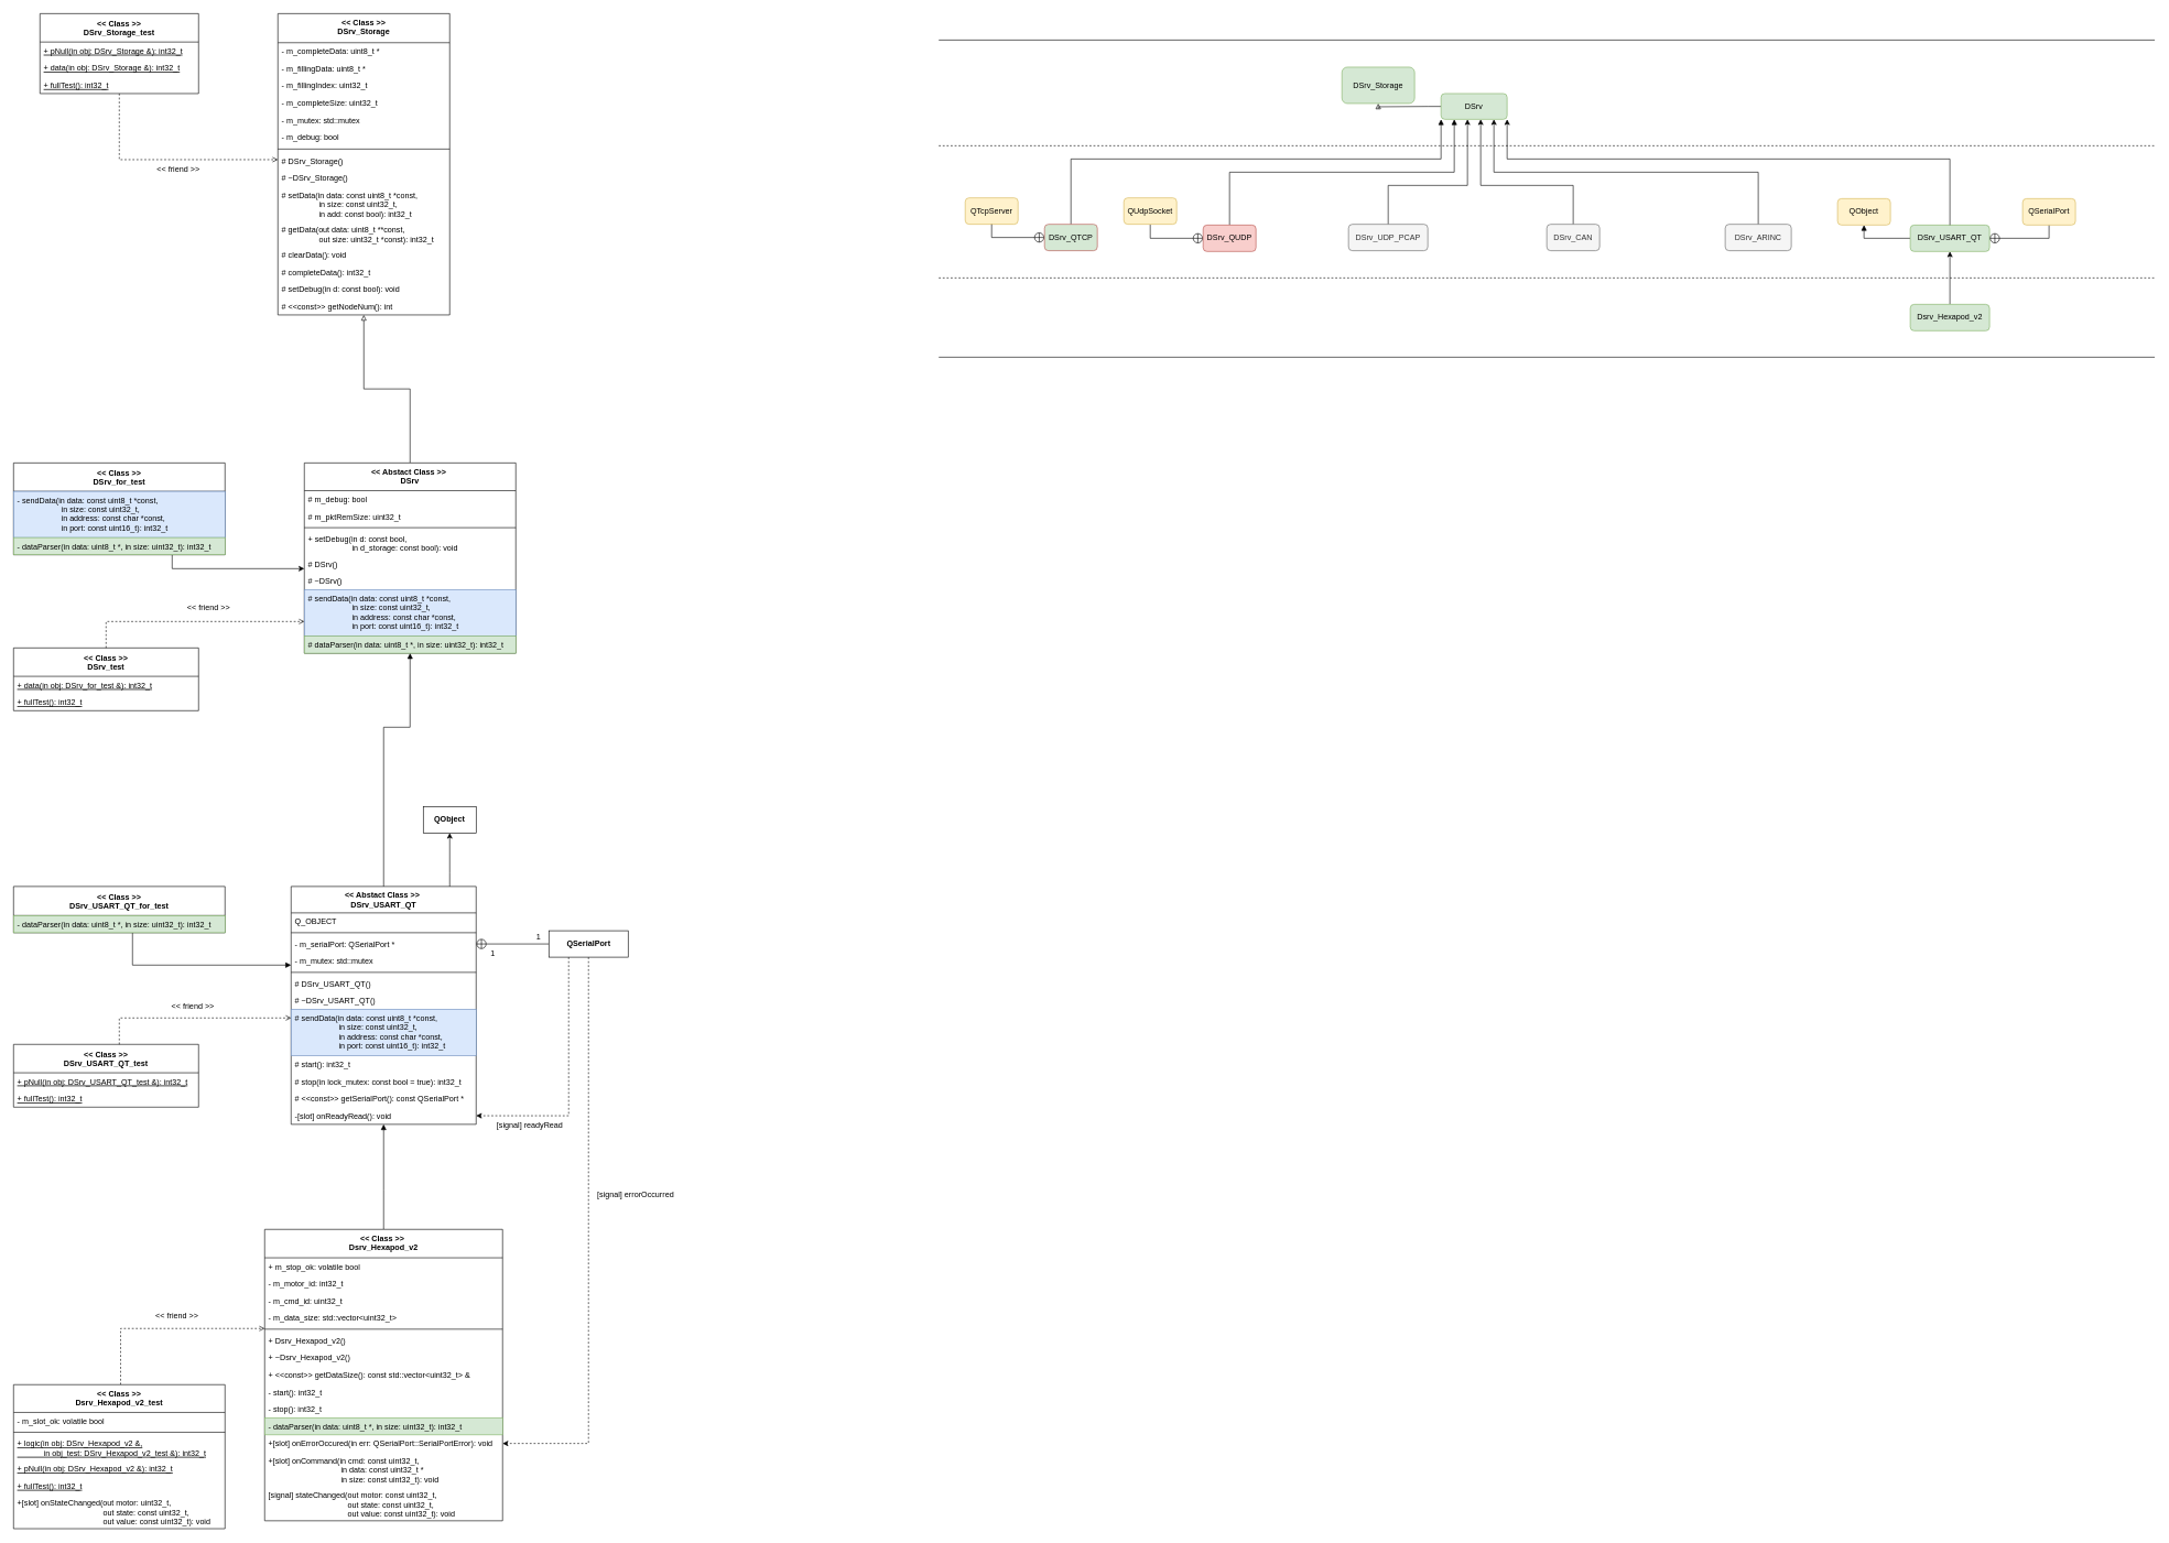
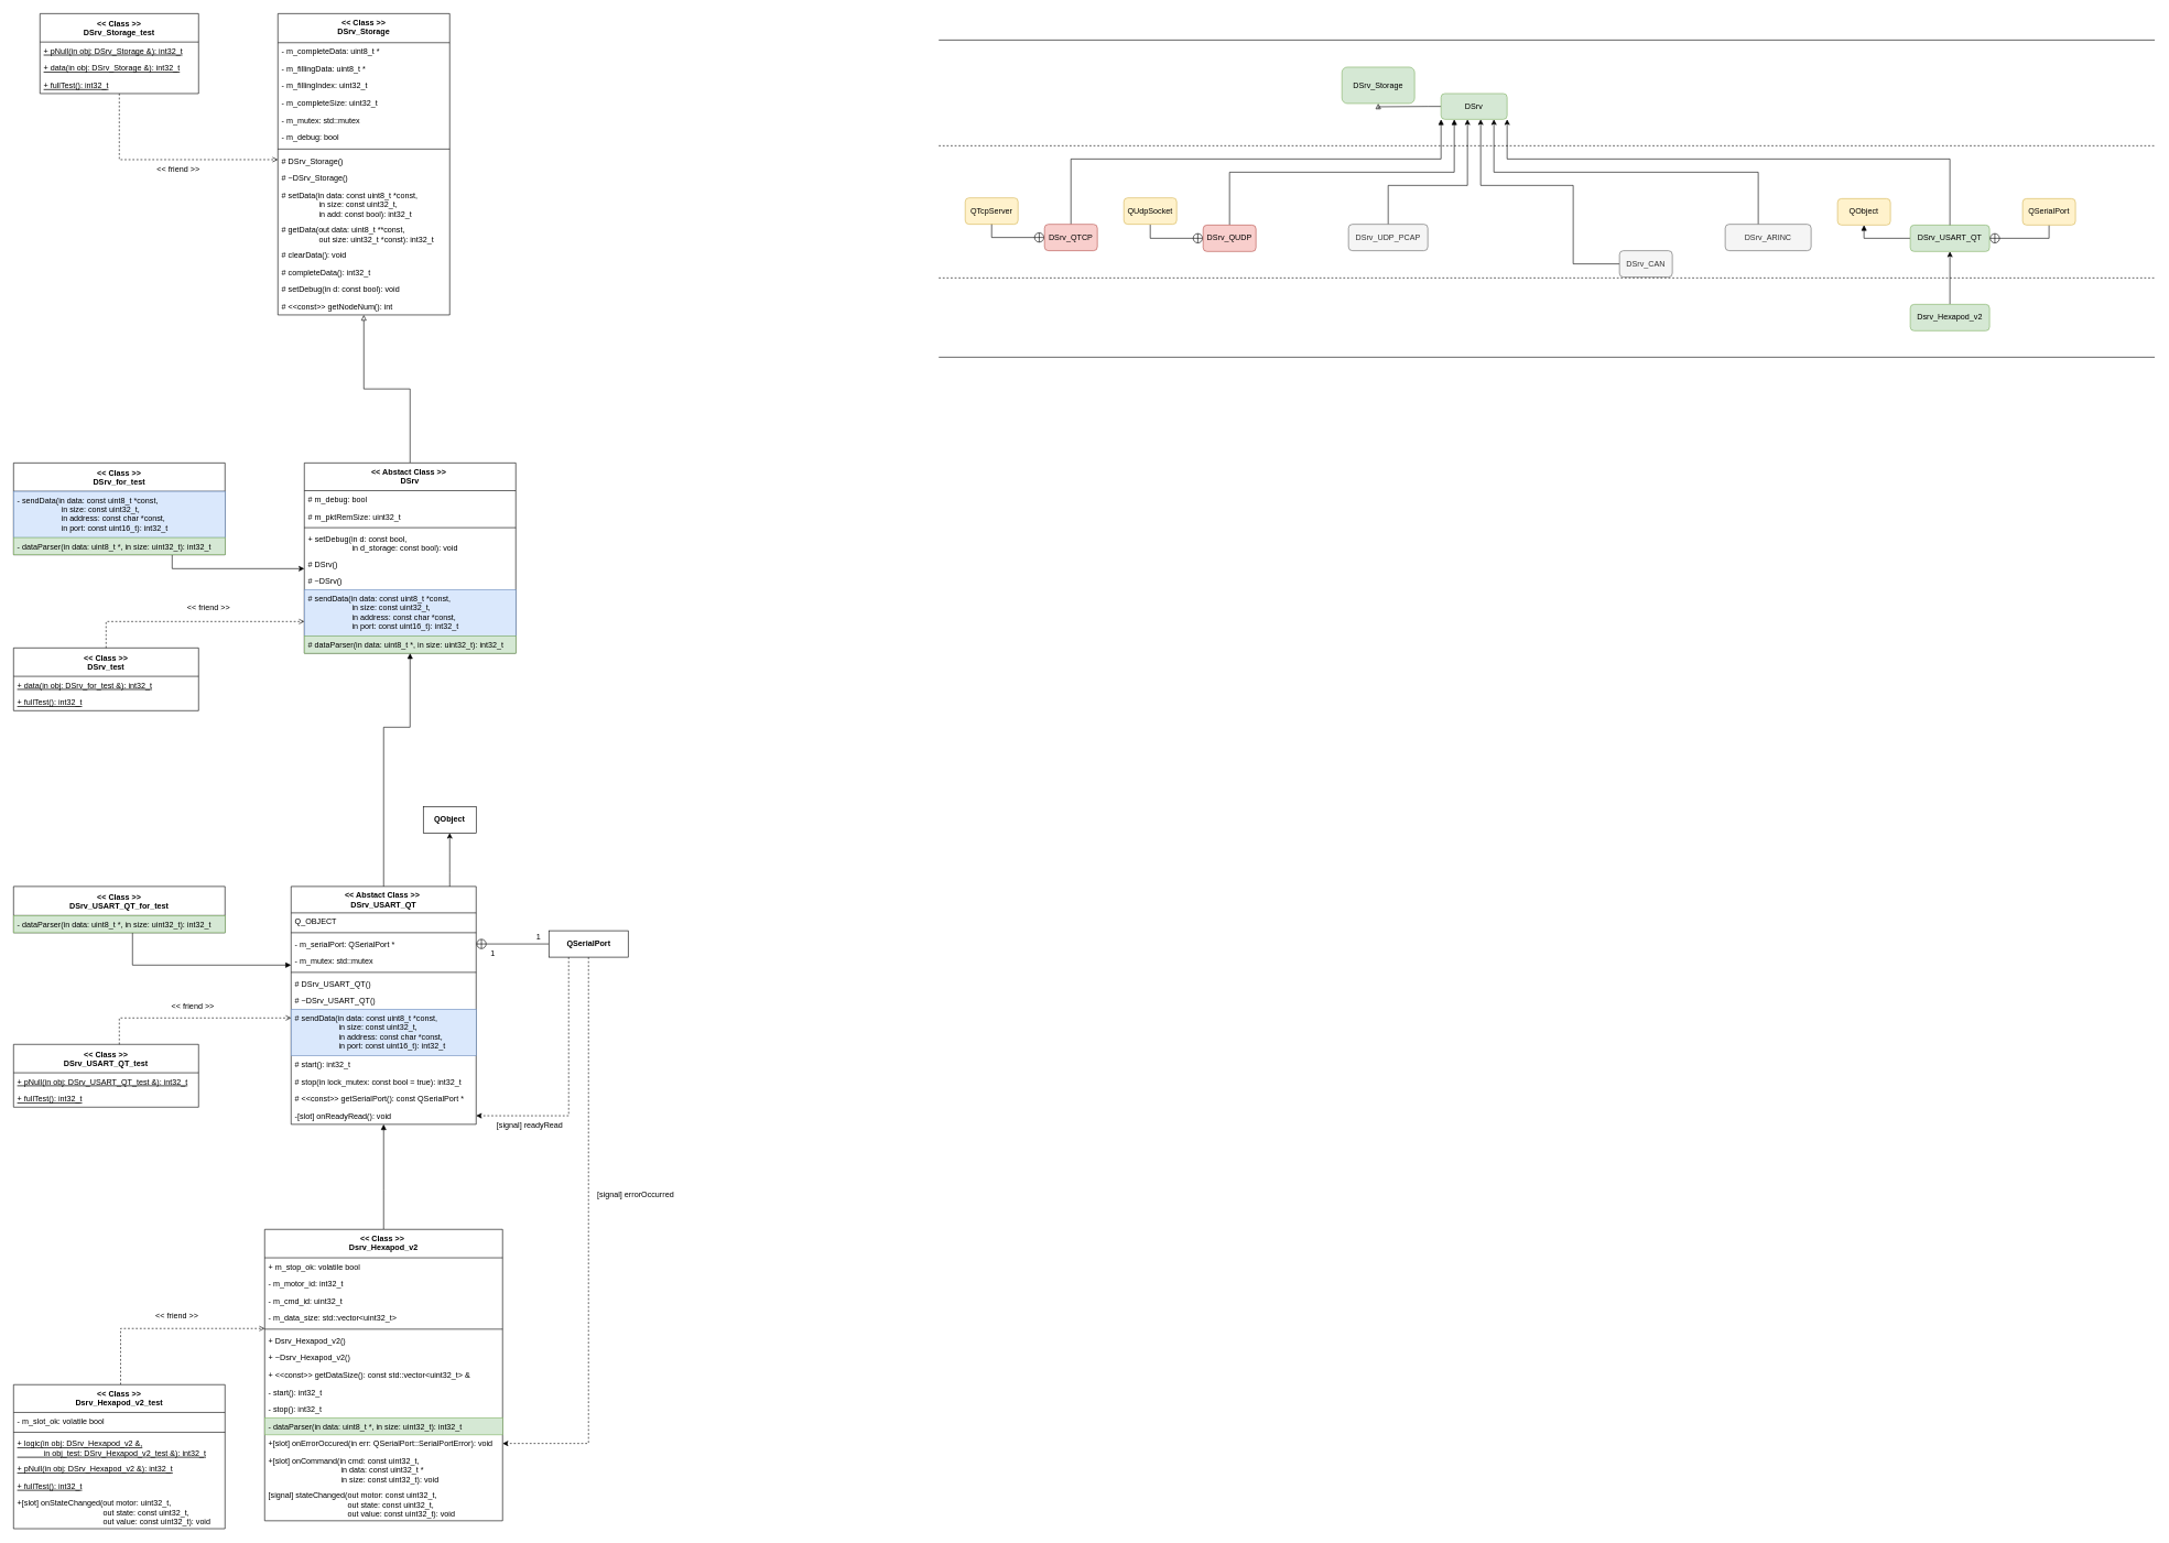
- <mxCell id="34" value="&lt;font style=&quot;font-size: 12px&quot;&gt;DSrv_QTCP&lt;/font&gt;" style="rounded=1;whiteSpace=wrap;html=1;fillColor=#d5e8d4;strokeColor=#b85450;" parent="1" vertex="1"><mxGeometry x="1580" y="338.82" width="80" height="40" as="geometry" /></mxCell>
+ <mxCell id="34" value="&lt;font style=&quot;font-size: 12px&quot;&gt;DSrv_QTCP&lt;/font&gt;" style="rounded=1;whiteSpace=wrap;html=1;fillColor=#f8cecc;strokeColor=#b85450;" parent="1" vertex="1"><mxGeometry x="1580" y="338.82" width="80" height="40" as="geometry" /></mxCell>
- <mxCell id="42" value="DSrv_CAN" style="rounded=1;whiteSpace=wrap;html=1;fillColor=#f5f5f5;strokeColor=#666666;fontColor=#333333;" parent="1" vertex="1"><mxGeometry x="2340" y="338.82" width="80" height="40" as="geometry" /></mxCell>
+ <mxCell id="42" value="DSrv_CAN" style="rounded=1;whiteSpace=wrap;html=1;fillColor=#f5f5f5;strokeColor=#666666;fontColor=#333333;" parent="1" vertex="1"><mxGeometry x="2450" y="378.82" width="80" height="40" as="geometry" /></mxCell>
- <mxCell id="48" value="DSrv_ARINC" style="rounded=1;whiteSpace=wrap;html=1;fillColor=#f5f5f5;strokeColor=#666666;fontColor=#333333;" parent="1" vertex="1"><mxGeometry x="2610" y="338.82" width="100" height="40" as="geometry" /></mxCell>
+ <mxCell id="48" value="DSrv_ARINC" style="rounded=1;whiteSpace=wrap;html=1;fillColor=#f5f5f5;strokeColor=#666666;fontColor=#333333;" parent="1" vertex="1"><mxGeometry x="2610" y="338.82" width="130" height="40" as="geometry" /></mxCell>
